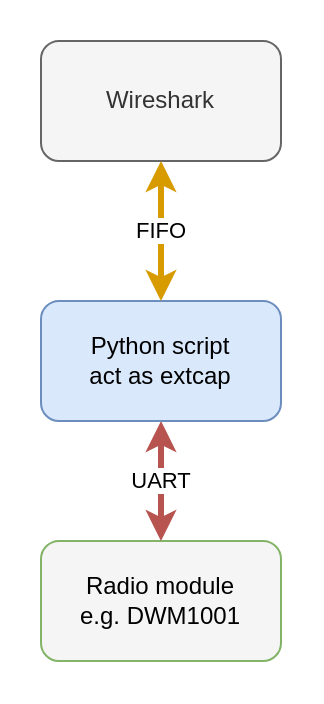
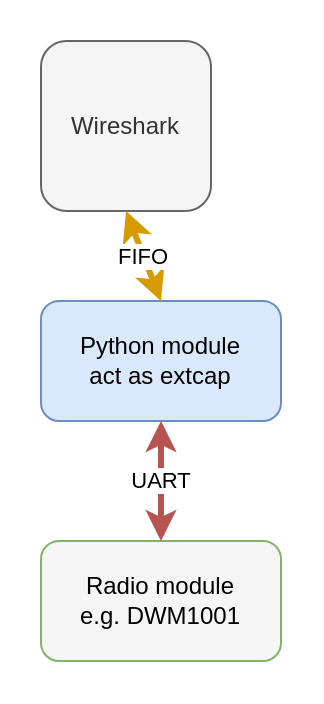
- <mxCell id="5" value="Wireshark" style="rounded=1;whiteSpace=wrap;html=1;fillColor=#f5f5f5;strokeColor=#666666;fontColor=#333333;" vertex="1" parent="1"><mxGeometry x="20" y="20" width="120" height="60" as="geometry" /></mxCell>
+ <mxCell id="5" value="Wireshark" style="rounded=1;whiteSpace=wrap;html=1;fillColor=#f5f5f5;strokeColor=#666666;fontColor=#333333;" vertex="1" parent="1"><mxGeometry x="20" y="20" width="85" height="85" as="geometry" /></mxCell>
- <mxCell id="4" value="Python script&lt;br&gt;act as extcap" style="rounded=1;whiteSpace=wrap;html=1;fillColor=#dae8fc;strokeColor=#6c8ebf;" vertex="1" parent="1"><mxGeometry x="20" y="150" width="120" height="60" as="geometry" /></mxCell>
+ <mxCell id="4" value="Python module&lt;br&gt;act as extcap" style="rounded=1;whiteSpace=wrap;html=1;fillColor=#dae8fc;strokeColor=#6c8ebf;" vertex="1" parent="1"><mxGeometry x="20" y="150" width="120" height="60" as="geometry" /></mxCell>
